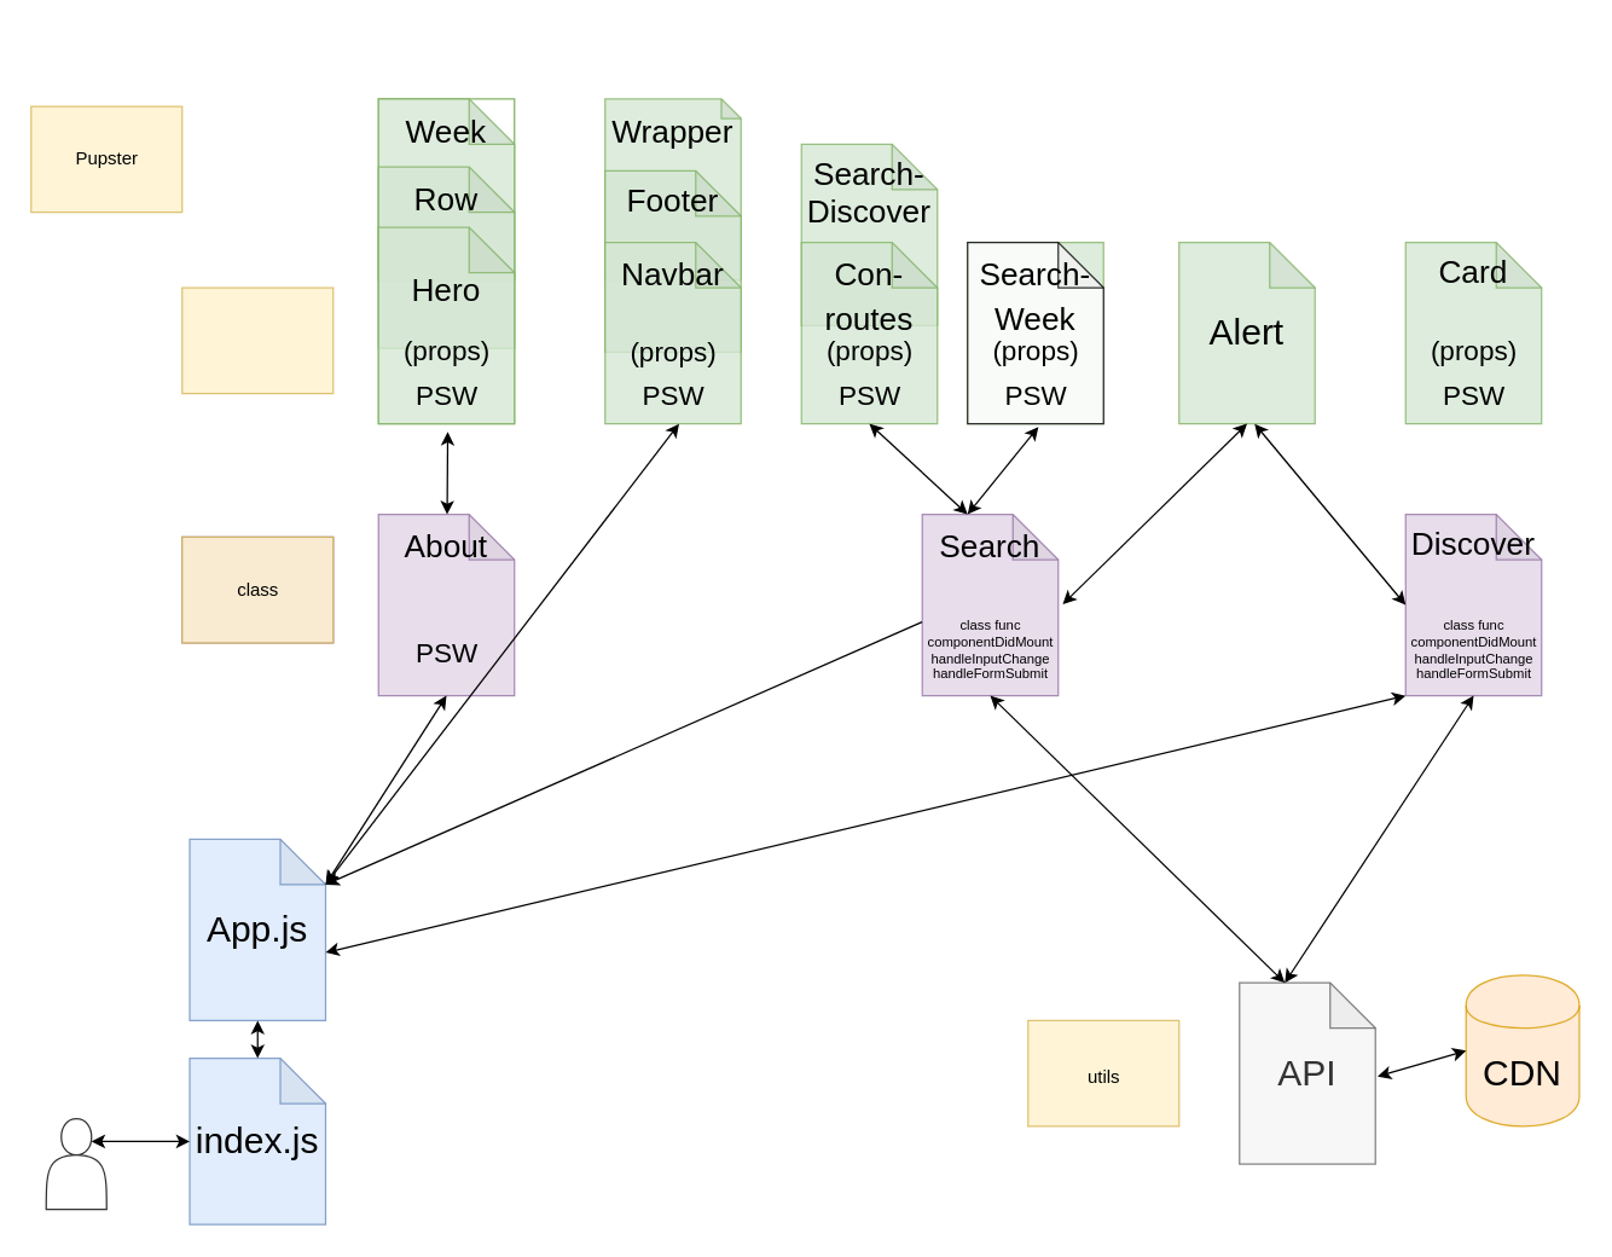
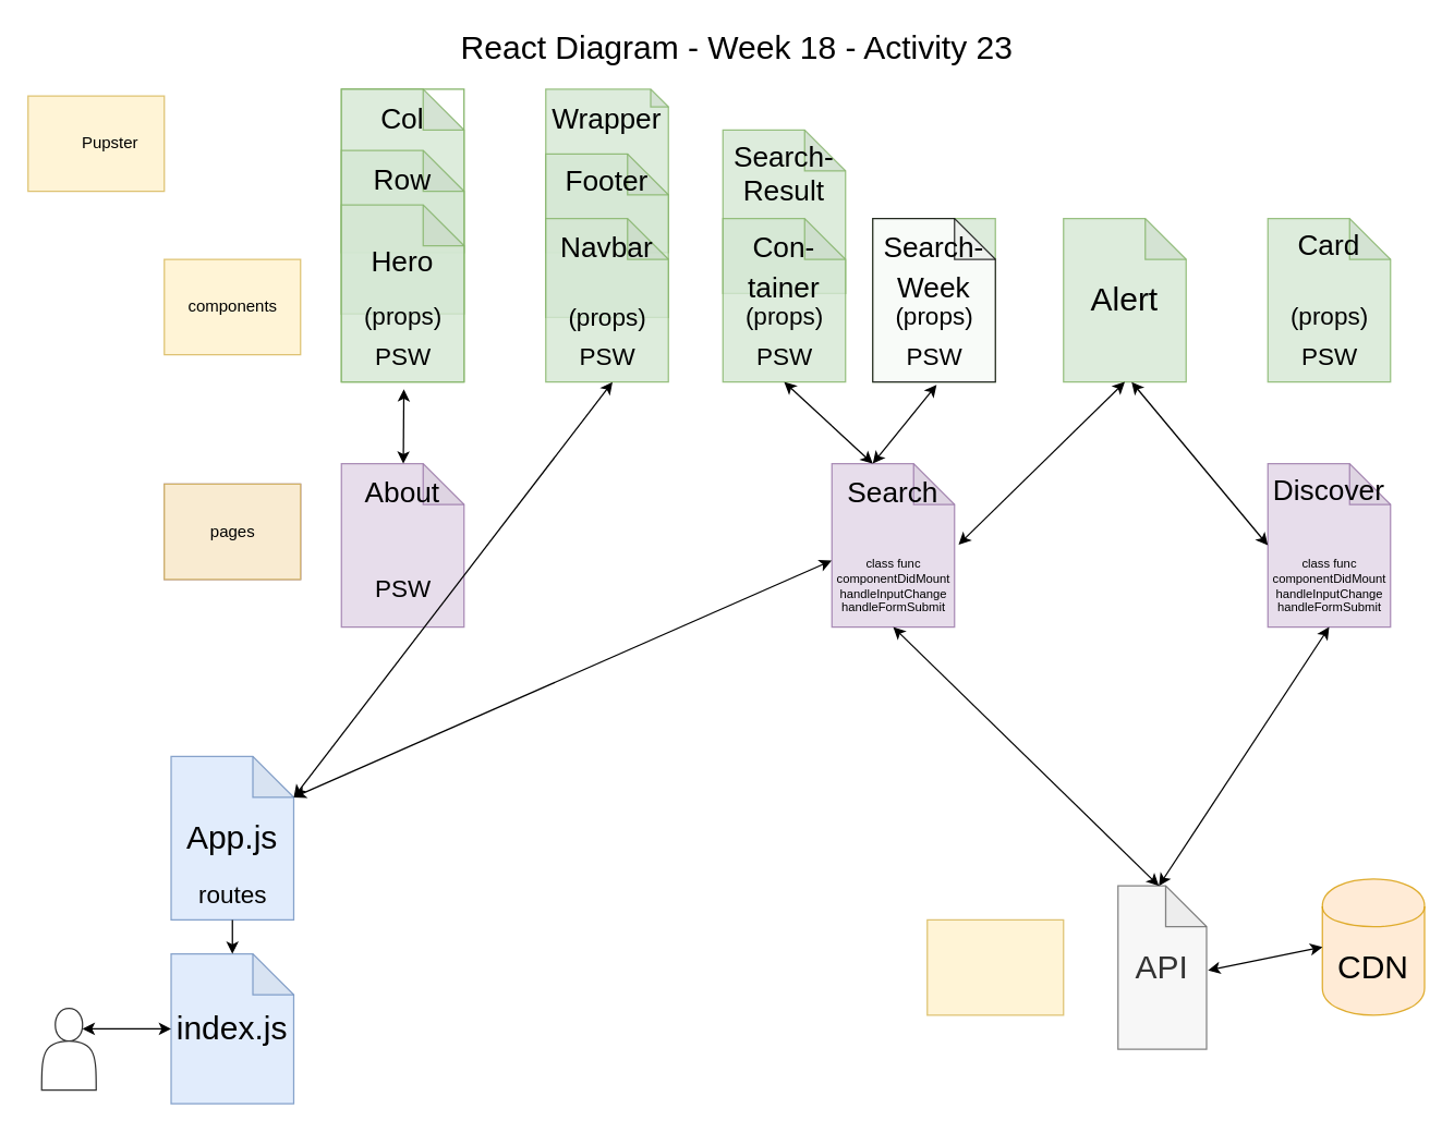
+ <mxCell id="6" value="React Diagram - Week 18 - Activity 23" style="text;html=1;resizable=0;autosize=1;align=center;verticalAlign=middle;points=[];fillColor=none;strokeColor=none;rounded=0;opacity=80;fontSize=24;" vertex="1" parent="1"><mxGeometry x="330" y="20" width="420" height="30" as="geometry" /></mxCell>
- <mxCell id="28" value="&lt;font style=&quot;font-size: 21px&quot;&gt;Week&lt;/font&gt;" style="shape=note;whiteSpace=wrap;html=1;backgroundOutline=1;darkOpacity=0.05;fontSize=24;opacity=80;verticalAlign=top;container=1;fillColor=#d5e8d4;strokeColor=#82b366;" vertex="1" parent="27"><mxGeometry width="90" height="120" as="geometry" /></mxCell>
+ <mxCell id="28" value="&lt;font style=&quot;font-size: 21px&quot;&gt;Col&lt;/font&gt;" style="shape=note;whiteSpace=wrap;html=1;backgroundOutline=1;darkOpacity=0.05;fontSize=24;opacity=80;verticalAlign=top;container=1;fillColor=#d5e8d4;strokeColor=#82b366;" vertex="1" parent="27"><mxGeometry width="90" height="120" as="geometry" /></mxCell>
- <mxCell id="5" value="Pupster" style="text;html=1;resizable=1;autosize=1;align=center;verticalAlign=middle;points=[];fillColor=none;strokeColor=none;rounded=0;opacity=80;movable=1;rotatable=1;deletable=1;editable=1;connectable=1;container=1;" vertex="1" parent="3"><mxGeometry x="20" y="25" width="60" height="20" as="geometry" /></mxCell>
+ <mxCell id="5" value="Pupster" style="text;html=1;resizable=1;autosize=1;align=center;verticalAlign=middle;points=[];fillColor=none;strokeColor=none;rounded=0;opacity=80;movable=1;rotatable=1;deletable=1;editable=1;connectable=1;container=1;" vertex="1" parent="3"><mxGeometry x="30" y="25" width="60" height="20" as="geometry" /></mxCell>
- <mxCell id="25" value="Search-&lt;br style=&quot;font-size: 21px;&quot;&gt;Discover" style="shape=note;whiteSpace=wrap;html=1;backgroundOutline=1;darkOpacity=0.05;fontSize=21;opacity=80;verticalAlign=top;fillColor=#d5e8d4;strokeColor=#82b366;" vertex="1" parent="1"><mxGeometry x="530" y="95" width="90" height="120" as="geometry" /></mxCell>
+ <mxCell id="25" value="Search-&lt;br style=&quot;font-size: 21px;&quot;&gt;Result" style="shape=note;whiteSpace=wrap;html=1;backgroundOutline=1;darkOpacity=0.05;fontSize=21;opacity=80;verticalAlign=top;fillColor=#d5e8d4;strokeColor=#82b366;" vertex="1" parent="1"><mxGeometry x="530" y="95" width="90" height="120" as="geometry" /></mxCell>
- <mxCell id="26" value="&lt;font style=&quot;font-size: 21px&quot;&gt;Con-routes&lt;/font&gt;" style="shape=note;whiteSpace=wrap;html=1;backgroundOutline=1;darkOpacity=0.05;fontSize=24;opacity=80;verticalAlign=top;fillColor=#d5e8d4;strokeColor=#82b366;" vertex="1" parent="1"><mxGeometry x="530" y="160" width="90" height="120" as="geometry" /></mxCell>
+ <mxCell id="26" value="&lt;font style=&quot;font-size: 21px&quot;&gt;Con-tainer&lt;/font&gt;" style="shape=note;whiteSpace=wrap;html=1;backgroundOutline=1;darkOpacity=0.05;fontSize=24;opacity=80;verticalAlign=top;fillColor=#d5e8d4;strokeColor=#82b366;" vertex="1" parent="1"><mxGeometry x="530" y="160" width="90" height="120" as="geometry" /></mxCell>
+ <mxCell id="9" value="components" style="text;html=1;resizable=1;autosize=1;align=center;verticalAlign=middle;points=[];fillColor=none;strokeColor=none;rounded=0;opacity=80;movable=1;rotatable=1;deletable=1;editable=1;connectable=1;container=1;" vertex="1" parent="7"><mxGeometry y="25" width="100" height="20" as="geometry" /></mxCell>
- <mxCell id="12" value="class" style="text;html=1;resizable=1;autosize=1;align=center;verticalAlign=middle;points=[];fillColor=none;strokeColor=none;rounded=0;opacity=80;movable=1;rotatable=1;deletable=1;editable=1;connectable=1;container=0;" vertex="1" parent="10"><mxGeometry x="25" y="25" width="50" height="20" as="geometry" /></mxCell>
+ <mxCell id="12" value="pages" style="text;html=1;resizable=1;autosize=1;align=center;verticalAlign=middle;points=[];fillColor=none;strokeColor=none;rounded=0;opacity=80;movable=1;rotatable=1;deletable=1;editable=1;connectable=1;container=0;" vertex="1" parent="10"><mxGeometry x="25" y="25" width="50" height="20" as="geometry" /></mxCell>
- <mxCell id="40" value="" style="endArrow=none;startArrow=classic;html=1;fontSize=24;entryX=-0.002;entryY=0.593;entryDx=0;entryDy=0;entryPerimeter=0;exitX=0;exitY=0;exitDx=90;exitDy=30;exitPerimeter=0;" edge="1" parent="1" source="22" target="17"><mxGeometry width="50" height="50" relative="1" as="geometry"><mxPoint x="220" y="520" as="sourcePoint" /><mxPoint x="500" y="440" as="targetPoint" /></mxGeometry></mxCell>
+ <mxCell id="40" value="" style="endArrow=classic;startArrow=classic;html=1;fontSize=24;entryX=-0.002;entryY=0.593;entryDx=0;entryDy=0;entryPerimeter=0;exitX=0;exitY=0;exitDx=90;exitDy=30;exitPerimeter=0;" edge="1" parent="1" source="22" target="17"><mxGeometry width="50" height="50" relative="1" as="geometry"><mxPoint x="220" y="520" as="sourcePoint" /><mxPoint x="500" y="440" as="targetPoint" /></mxGeometry></mxCell>
- <mxCell id="38" value="" style="endArrow=classic;startArrow=classic;html=1;fontSize=24;entryX=0.5;entryY=1;entryDx=0;entryDy=0;entryPerimeter=0;exitX=0;exitY=0;exitDx=90;exitDy=30;exitPerimeter=0;" edge="1" parent="1" source="22" target="16"><mxGeometry width="50" height="50" relative="1" as="geometry"><mxPoint x="450" y="490" as="sourcePoint" /><mxPoint x="500" y="440" as="targetPoint" /></mxGeometry></mxCell>
- <mxCell id="45" value="" style="endArrow=classic;startArrow=classic;html=1;fontSize=24;entryX=0;entryY=1;entryDx=0;entryDy=0;entryPerimeter=0;exitX=0;exitY=0;exitDx=90;exitDy=75;exitPerimeter=0;" edge="1" parent="1" source="22" target="18"><mxGeometry width="50" height="50" relative="1" as="geometry"><mxPoint x="405" y="535" as="sourcePoint" /><mxPoint x="619.82" y="421.16" as="targetPoint" /></mxGeometry></mxCell>
+ <mxCell id="49" value="&lt;span style=&quot;font-size: 18px&quot;&gt;routes&lt;/span&gt;" style="text;html=1;resizable=0;autosize=1;align=center;verticalAlign=middle;points=[];fillColor=none;strokeColor=none;rounded=0;fontSize=24;opacity=80;" vertex="1" parent="1"><mxGeometry x="135" y="635" width="70" height="40" as="geometry" /></mxCell>
- <mxCell id="68" value="" style="endArrow=classic;startArrow=classic;html=1;fontSize=21;entryX=0.5;entryY=1;entryDx=0;entryDy=0;entryPerimeter=0;exitX=0.5;exitY=0;exitDx=0;exitDy=0;exitPerimeter=0;" edge="1" parent="1" source="37" target="22"><mxGeometry width="50" height="50" relative="1" as="geometry"><mxPoint x="40" y="680" as="sourcePoint" /><mxPoint x="90" y="630" as="targetPoint" /></mxGeometry></mxCell>
+ <mxCell id="68" value="" style="endArrow=none;startArrow=classic;html=1;fontSize=21;entryX=0.5;entryY=1;entryDx=0;entryDy=0;entryPerimeter=0;exitX=0.5;exitY=0;exitDx=0;exitDy=0;exitPerimeter=0;" edge="1" parent="1" source="37" target="22"><mxGeometry width="50" height="50" relative="1" as="geometry"><mxPoint x="40" y="680" as="sourcePoint" /><mxPoint x="90" y="630" as="targetPoint" /></mxGeometry></mxCell>
- <mxCell id="19" value="API" style="shape=note;whiteSpace=wrap;html=1;backgroundOutline=1;darkOpacity=0.05;fontSize=24;opacity=80;fillColor=#f5f5f5;strokeColor=#666666;fontColor=#333333;" vertex="1" parent="1"><mxGeometry x="820" y="650" width="90" height="120" as="geometry" /></mxCell>
+ <mxCell id="19" value="API" style="shape=note;whiteSpace=wrap;html=1;backgroundOutline=1;darkOpacity=0.05;fontSize=24;opacity=80;fillColor=#f5f5f5;strokeColor=#666666;fontColor=#333333;" vertex="1" parent="1"><mxGeometry x="820" y="650" width="65" height="120" as="geometry" /></mxCell>
- <mxCell id="15" value="utils" style="text;html=1;resizable=1;autosize=1;align=center;verticalAlign=middle;points=[];fillColor=none;strokeColor=none;rounded=0;opacity=80;movable=1;rotatable=1;deletable=1;editable=1;connectable=1;container=1;" vertex="1" parent="13"><mxGeometry x="25" y="25" width="50" height="25" as="geometry" /></mxCell>
